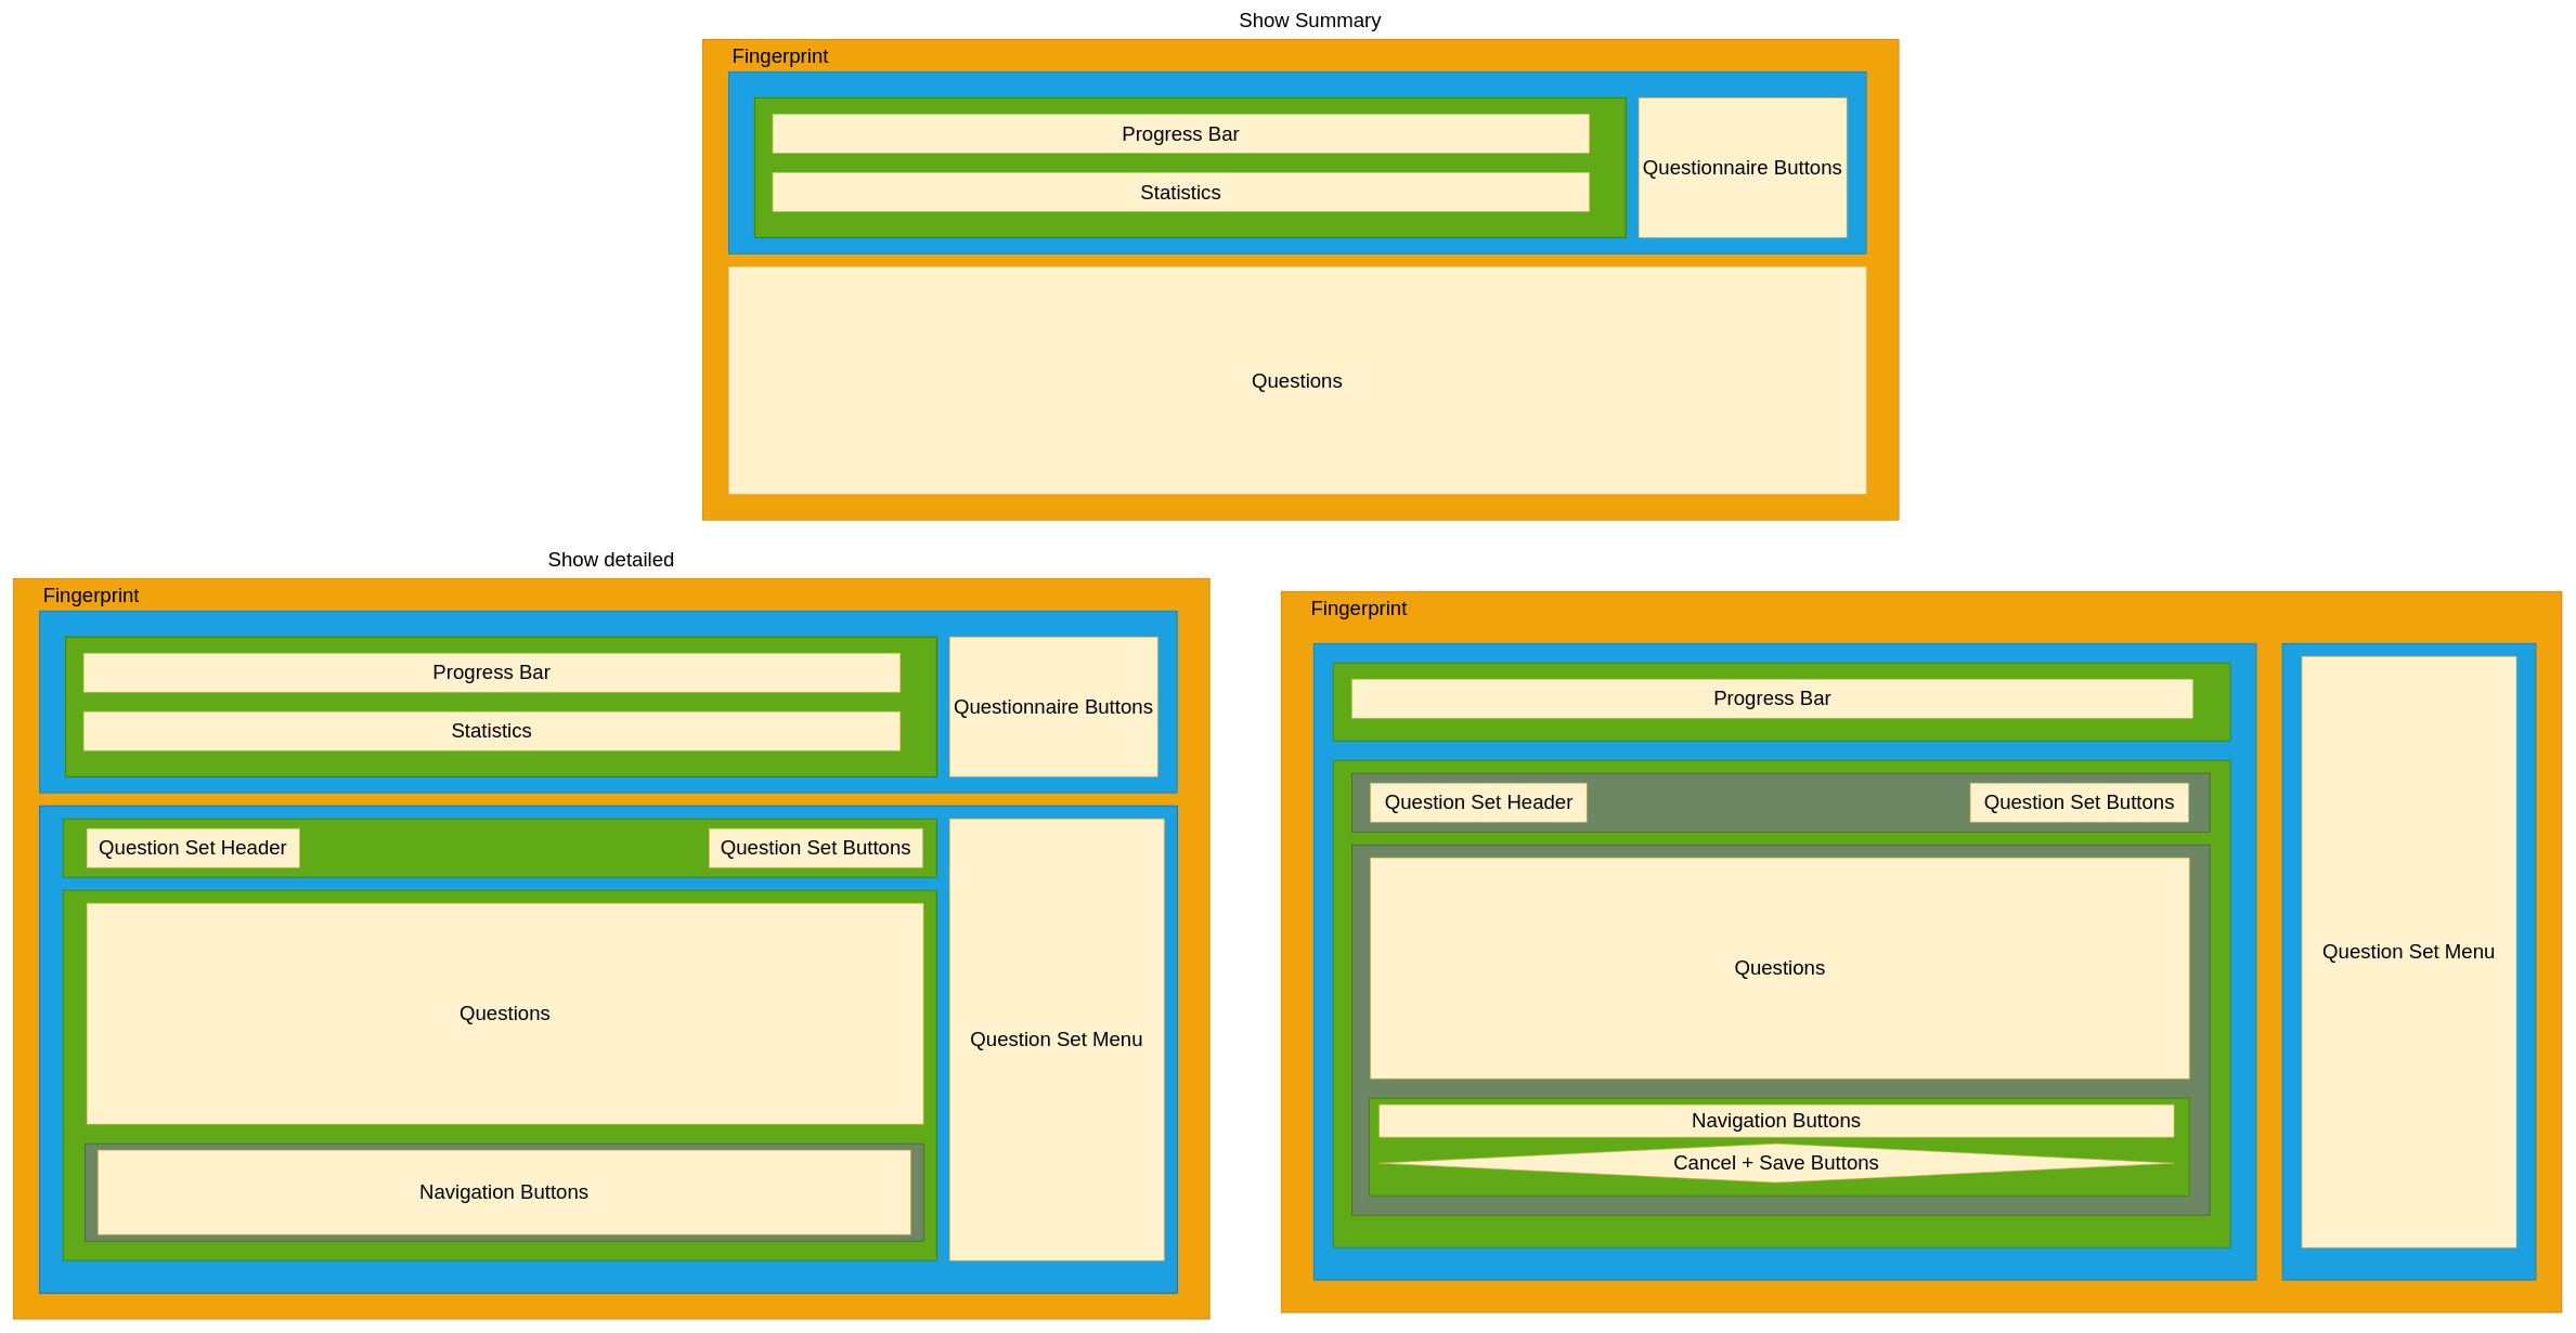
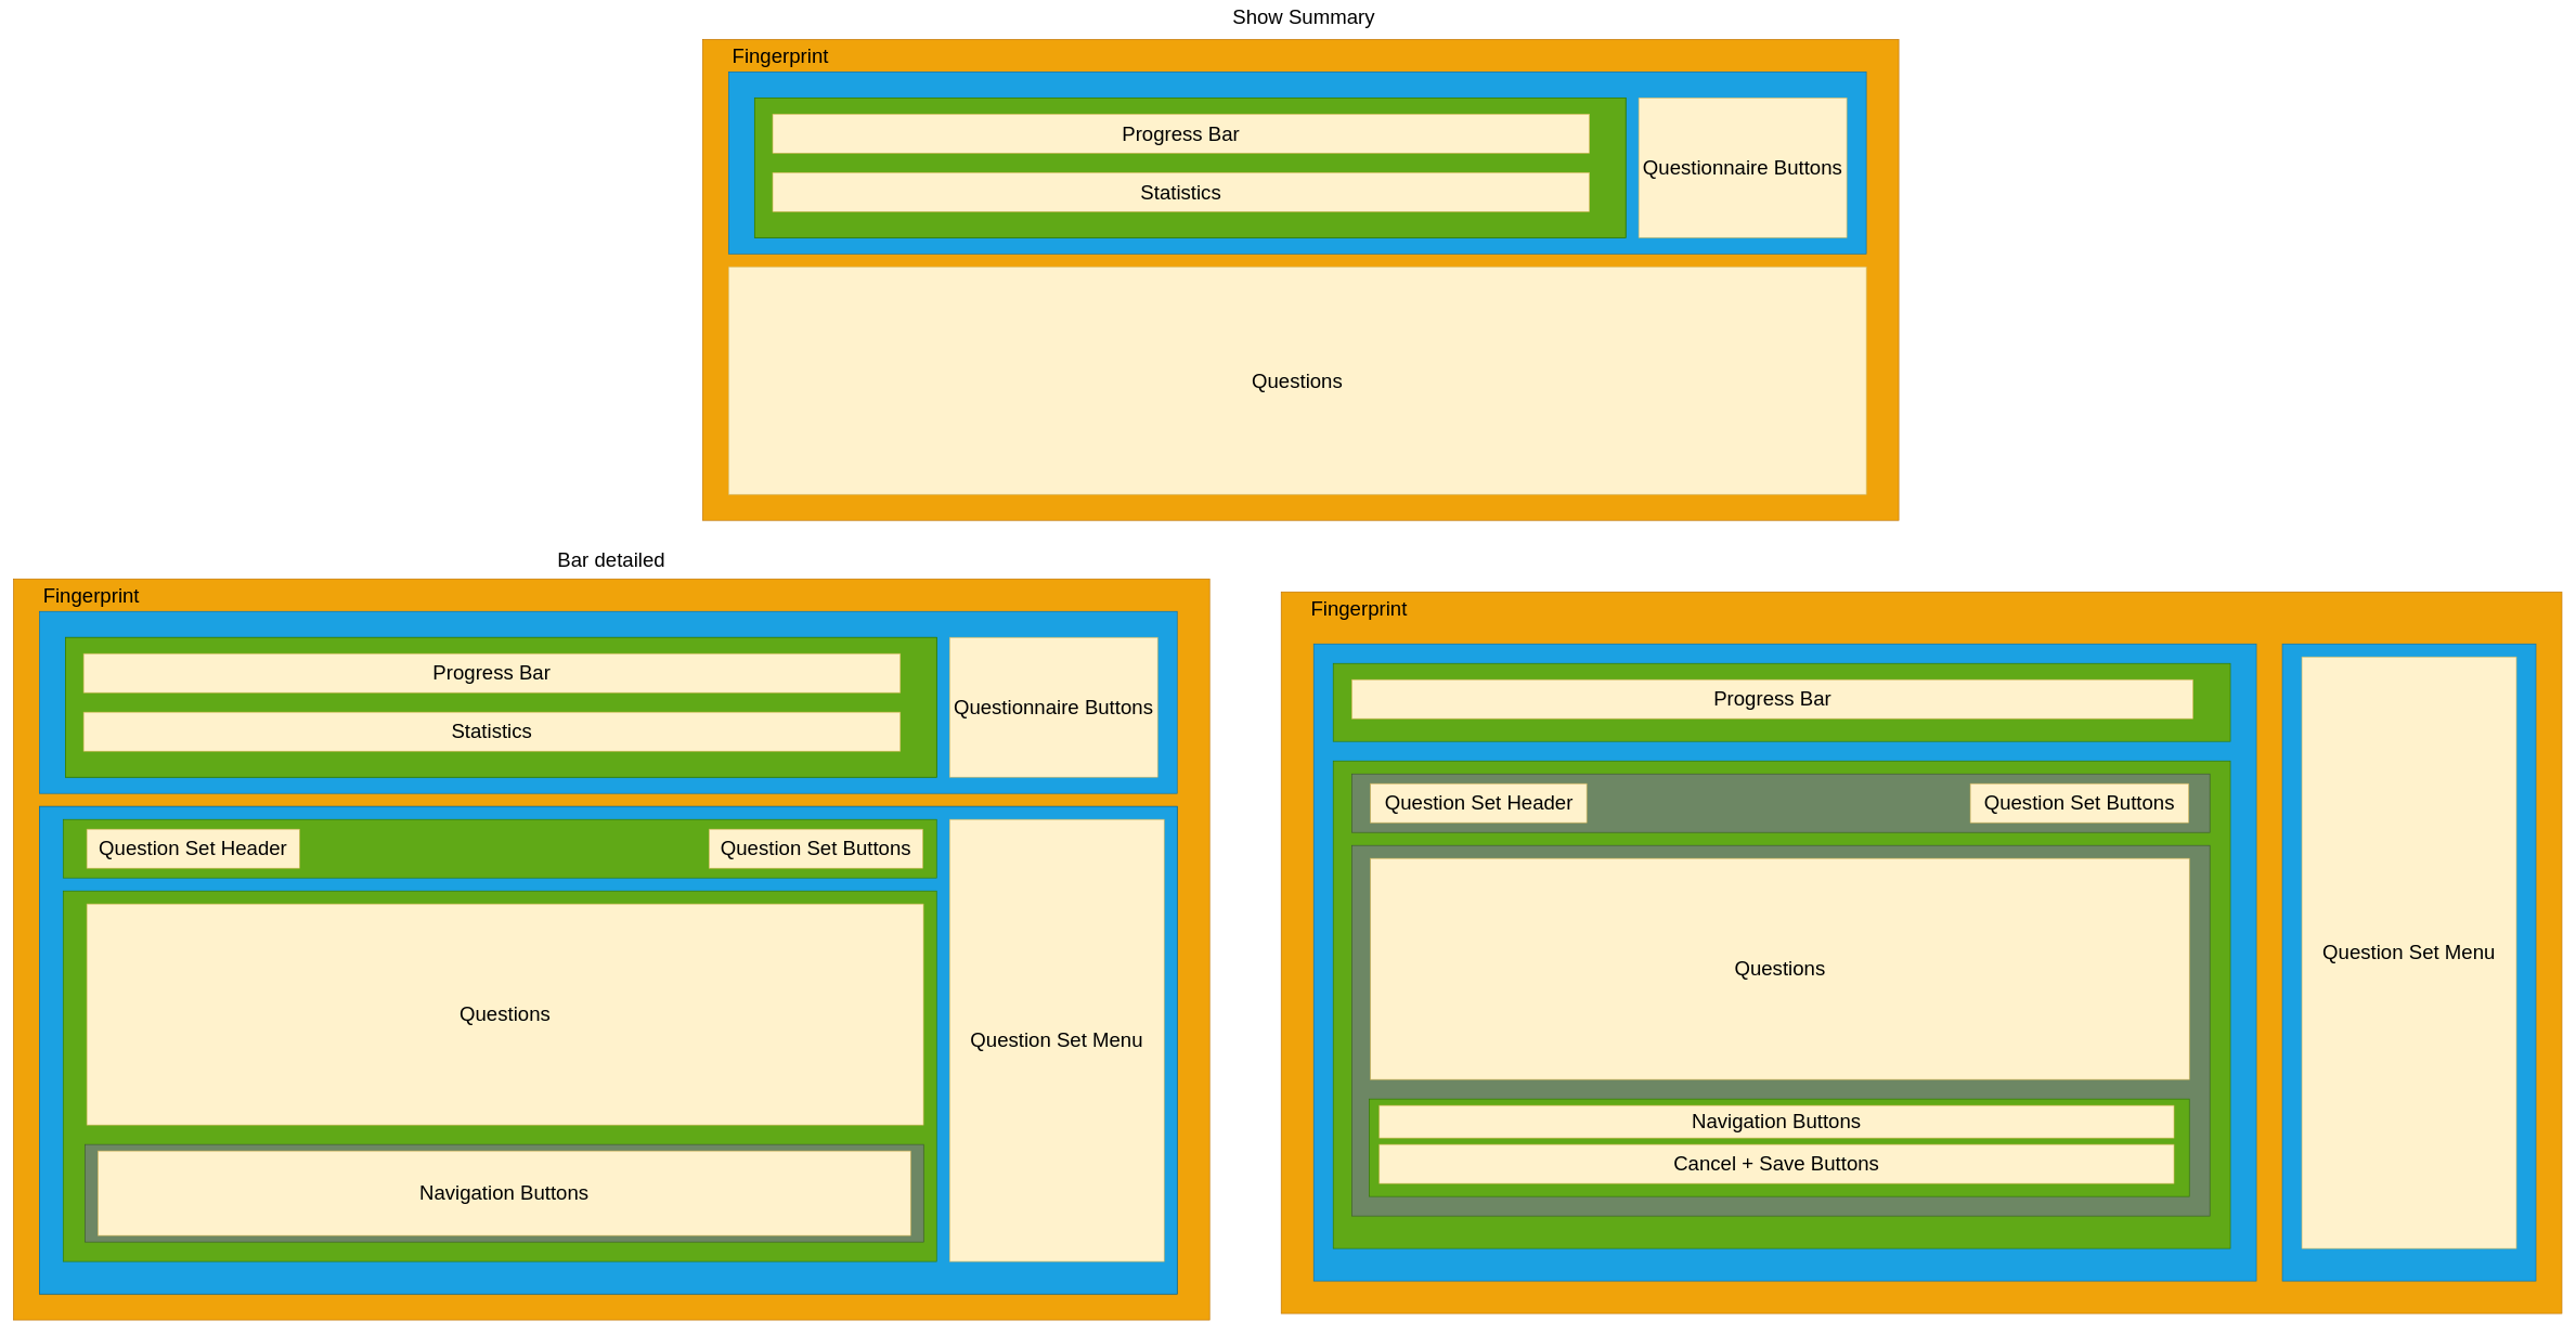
- <mxCell id="48" value="Show Summary" style="text;html=1;strokeColor=none;fillColor=none;align=center;verticalAlign=middle;whiteSpace=wrap;rounded=0;shadow=0;glass=0;fontSize=31;" vertex="1" parent="1"><mxGeometry x="1840" y="20" width="350" height="20" as="geometry" /></mxCell>
+ <mxCell id="48" value="Show Summary" style="text;html=1;strokeColor=none;fillColor=none;align=center;verticalAlign=middle;whiteSpace=wrap;rounded=0;shadow=0;glass=0;fontSize=31;" vertex="1" parent="1"><mxGeometry x="1830" y="15" width="350" height="20" as="geometry" /></mxCell>
- <mxCell id="37" value="Show detailed" style="text;html=1;strokeColor=none;fillColor=none;align=center;verticalAlign=middle;whiteSpace=wrap;rounded=0;shadow=0;glass=0;fontSize=31;" vertex="1" parent="1"><mxGeometry x="765" y="850" width="350" height="20" as="geometry" /></mxCell>
+ <mxCell id="37" value="Bar detailed" style="text;html=1;strokeColor=none;fillColor=none;align=center;verticalAlign=middle;whiteSpace=wrap;rounded=0;shadow=0;glass=0;fontSize=31;" vertex="1" parent="1"><mxGeometry x="765" y="850" width="350" height="20" as="geometry" /></mxCell>
- <mxCell id="36" value="Cancel + Save Buttons" style="rhombus;whiteSpace=wrap;html=1;shadow=0;glass=0;fontSize=31;fillColor=#fff2cc;strokeColor=#d6b656;" vertex="1" parent="1"><mxGeometry x="2120.971" y="1760" width="1222.286" height="60" as="geometry" /></mxCell>
+ <mxCell id="36" value="Cancel + Save Buttons" style="rounded=0;whiteSpace=wrap;html=1;shadow=0;glass=0;fontSize=31;fillColor=#fff2cc;strokeColor=#d6b656;" vertex="1" parent="1"><mxGeometry x="2120.971" y="1760" width="1222.286" height="60" as="geometry" /></mxCell>
